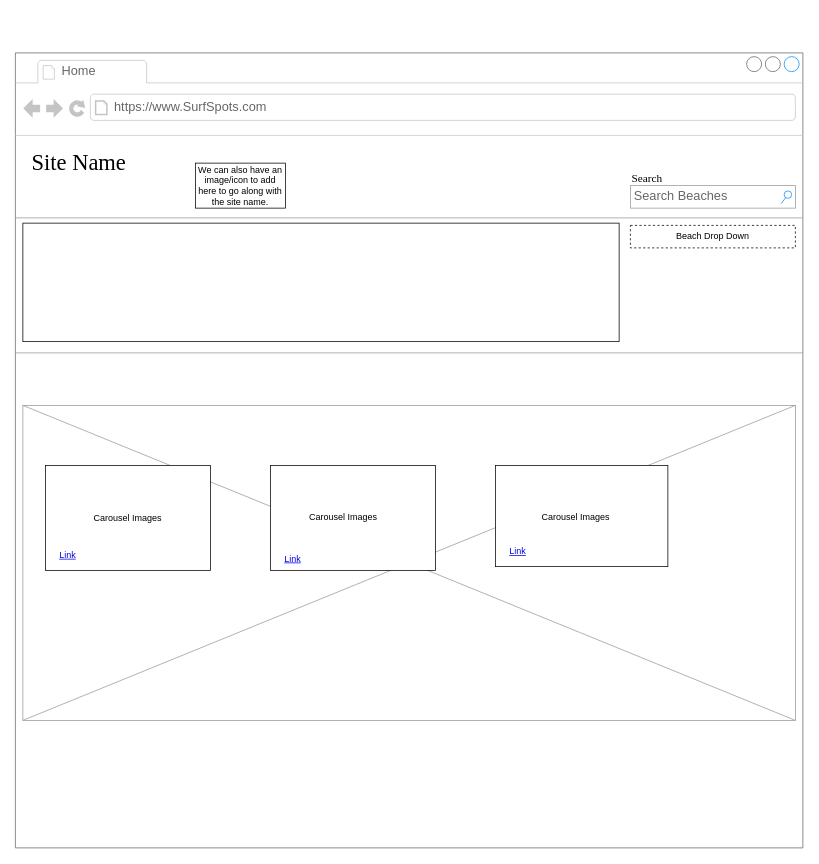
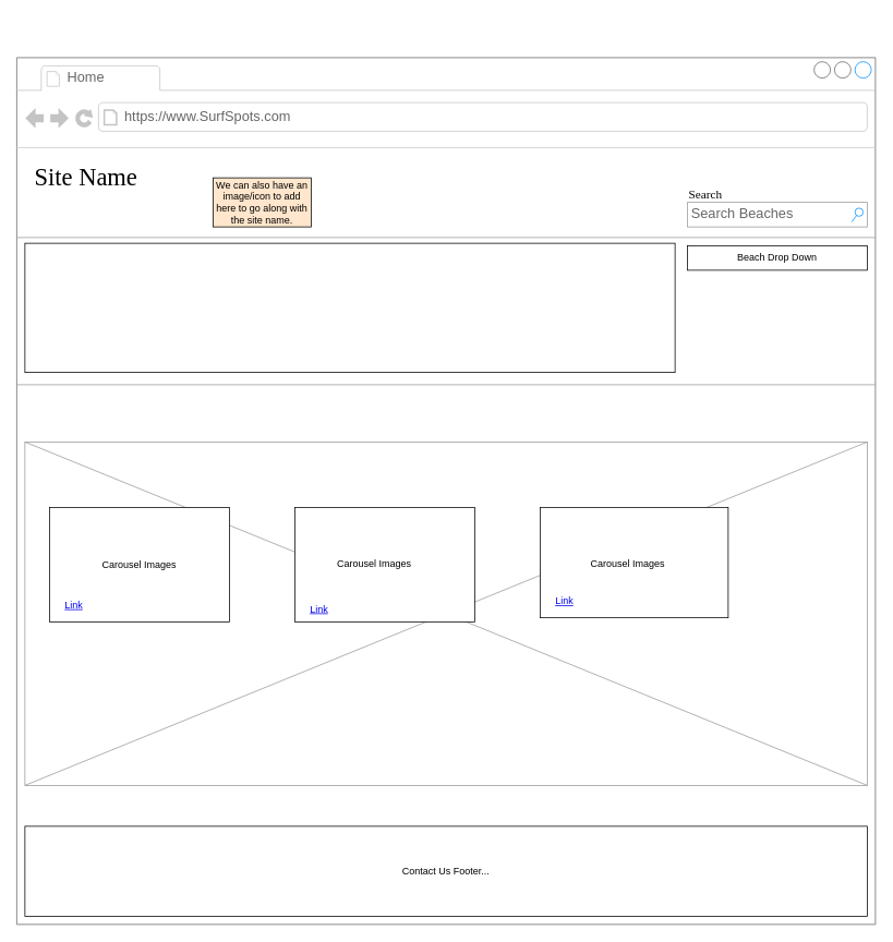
- <mxCell id="12" value="We can also have an image/icon to add here to go along with the site name." parent="2" vertex="1" style="rounded=0;whiteSpace=wrap;html=1;"><mxGeometry as="geometry" height="60" width="120" y="147" x="240" /></mxCell>
+ <mxCell id="12" value="We can also have an image/icon to add here to go along with the site name." parent="2" vertex="1" style="rounded=0;whiteSpace=wrap;html=1;fillColor=#ffe6cc;"><mxGeometry as="geometry" height="60" width="120" y="147" x="240" /></mxCell>
- <mxCell id="14" value="Beach Drop Down" parent="2" vertex="1" style="rounded=0;whiteSpace=wrap;html=1;dashed=1;"><mxGeometry as="geometry" height="30" width="220" y="230" x="820" /></mxCell>
+ <mxCell id="14" value="Beach Drop Down" parent="2" vertex="1" style="rounded=0;whiteSpace=wrap;html=1;"><mxGeometry as="geometry" height="30" width="220" y="230" x="820" /></mxCell>
+ <mxCell id="15" value="Contact Us Footer..." parent="2" vertex="1" style="rounded=0;whiteSpace=wrap;html=1;"><mxGeometry as="geometry" height="110" width="1030" y="940" x="10" /></mxCell>
